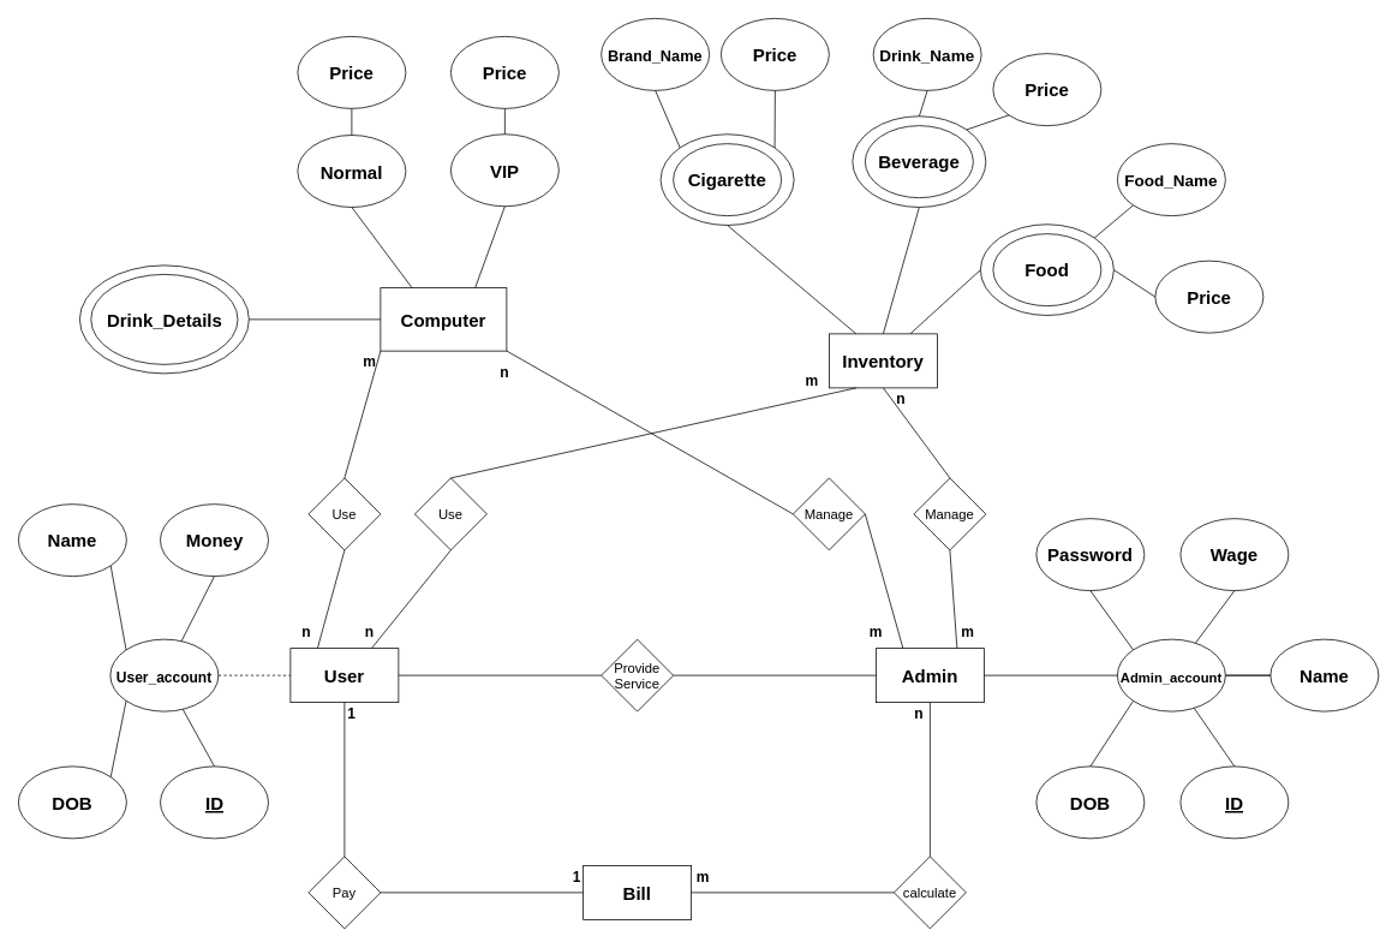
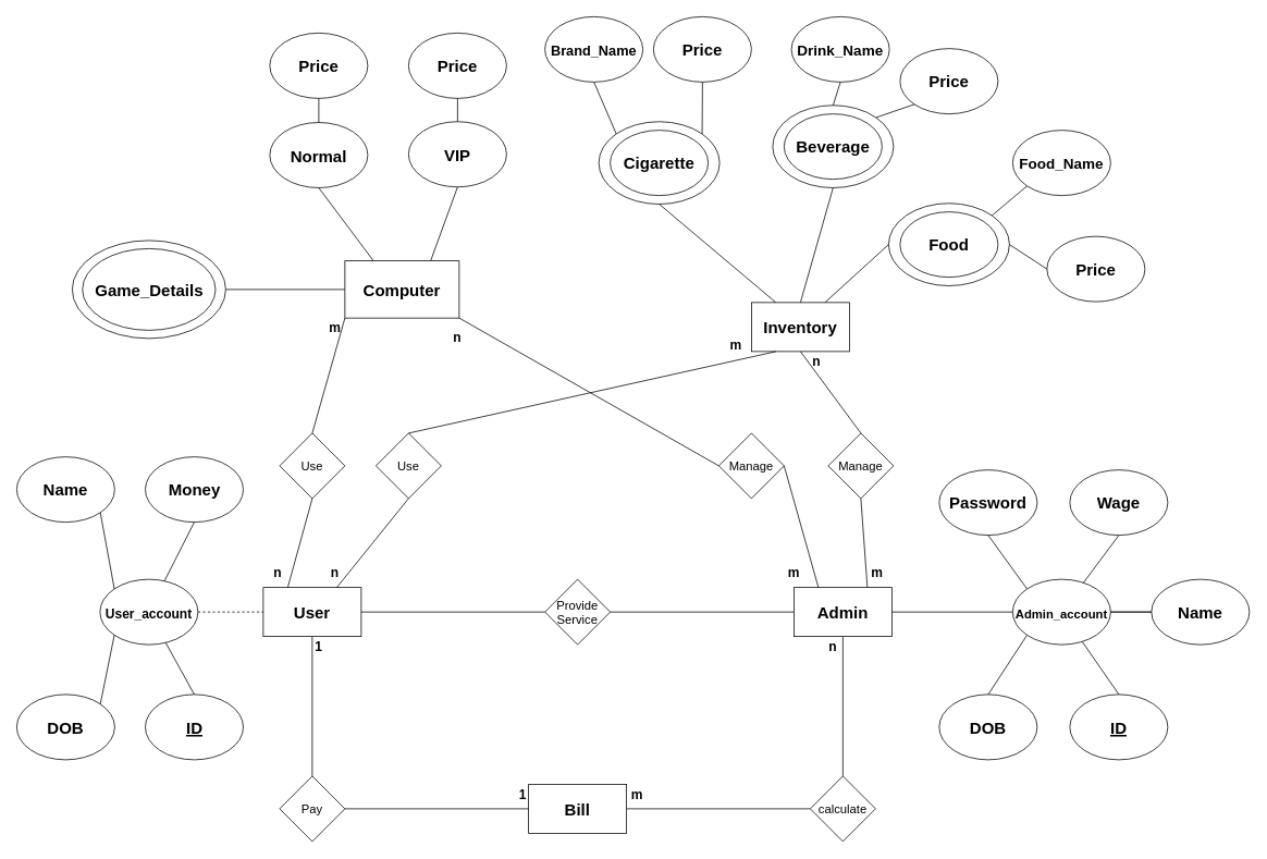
- <mxCell id="46" value="&lt;h1 style=&quot;font-size: 20px&quot;&gt;Drink_Details&lt;/h1&gt;" style="ellipse;whiteSpace=wrap;html=1;fontStyle=0;labelBorderColor=none;" parent="1" vertex="1"><mxGeometry x="100.5" y="304" width="163" height="100" as="geometry" /></mxCell>
+ <mxCell id="46" value="&lt;h1 style=&quot;font-size: 20px&quot;&gt;Game_Details&lt;/h1&gt;" style="ellipse;whiteSpace=wrap;html=1;fontStyle=0;labelBorderColor=none;" parent="1" vertex="1"><mxGeometry x="100.5" y="304" width="163" height="100" as="geometry" /></mxCell>
